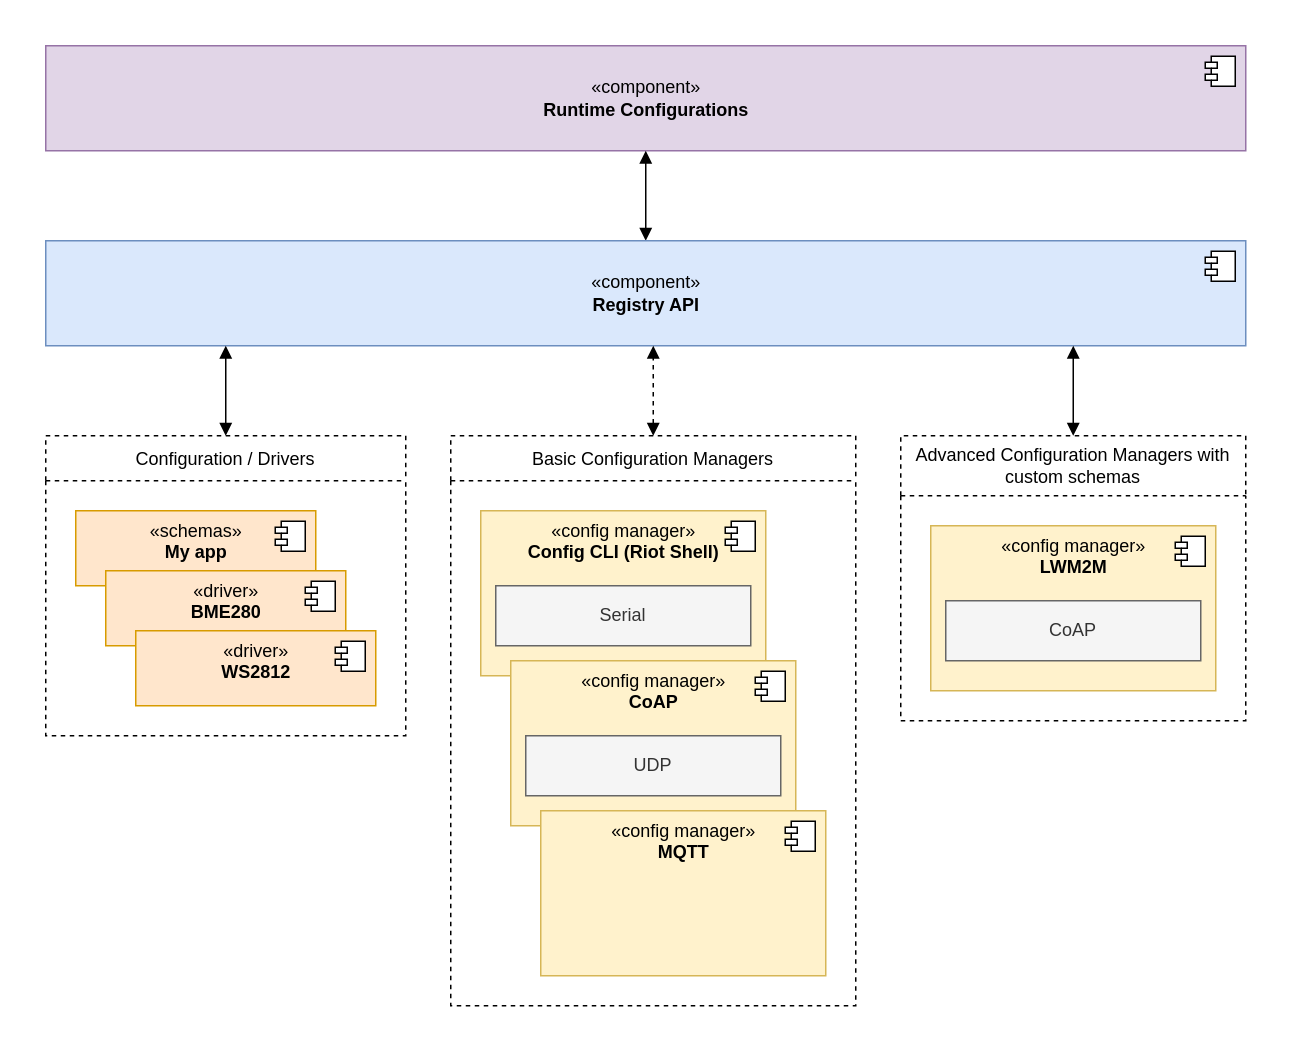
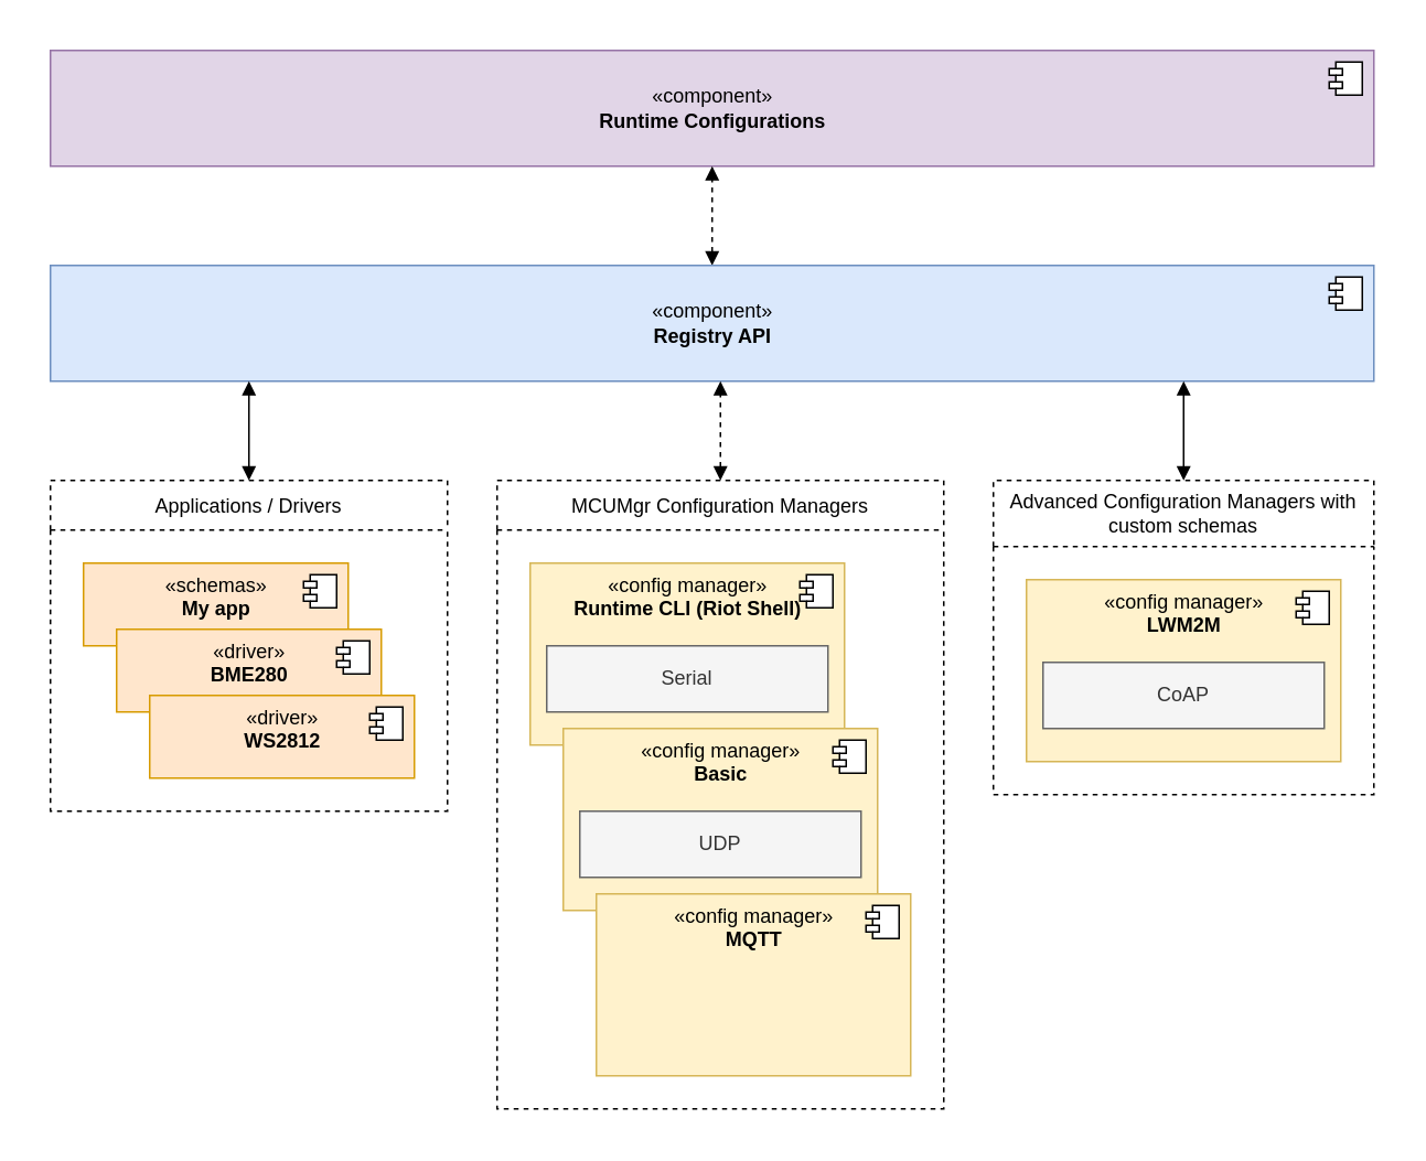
- <mxCell id="14" style="edgeStyle=orthogonalEdgeStyle;html=1;endArrow=block;endFill=1;startArrow=block;startFill=1;" parent="1" source="15" target="12" edge="1"><mxGeometry relative="1" as="geometry" /></mxCell>
+ <mxCell id="14" style="edgeStyle=orthogonalEdgeStyle;html=1;endArrow=block;endFill=1;startArrow=block;startFill=1;dashed=1;" parent="1" source="15" target="12" edge="1"><mxGeometry relative="1" as="geometry" /></mxCell>
- <mxCell id="34" value="Configuration / Drivers" style="swimlane;dashed=1;strokeColor=#000000;fillColor=none;verticalAlign=middle;startSize=30;fontStyle=0" parent="1" vertex="1"><mxGeometry x="30" y="290" width="240" height="200" as="geometry" /></mxCell>
+ <mxCell id="34" value="Applications / Drivers" style="swimlane;dashed=1;strokeColor=#000000;fillColor=none;verticalAlign=middle;startSize=30;fontStyle=0" parent="1" vertex="1"><mxGeometry x="30" y="290" width="240" height="200" as="geometry" /></mxCell>
- <mxCell id="24" value="Basic Configuration Managers" style="swimlane;dashed=1;strokeColor=#000000;fillColor=none;verticalAlign=middle;startSize=30;fontStyle=0" parent="1" vertex="1"><mxGeometry x="300" y="290" width="270" height="380" as="geometry"><mxRectangle x="310" y="-540" width="190" height="30" as="alternateBounds" /></mxGeometry></mxCell>
+ <mxCell id="24" value="MCUMgr Configuration Managers" style="swimlane;dashed=1;strokeColor=#000000;fillColor=none;verticalAlign=middle;startSize=30;fontStyle=0" parent="1" vertex="1"><mxGeometry x="300" y="290" width="270" height="380" as="geometry"><mxRectangle x="310" y="-540" width="190" height="30" as="alternateBounds" /></mxGeometry></mxCell>
- <mxCell id="26" value="«config manager»&lt;br&gt;&lt;b&gt;Config CLI (Riot Shell)&lt;/b&gt;" style="html=1;dropTarget=0;verticalAlign=top;fillColor=#fff2cc;strokeColor=#d6b656;" parent="25" vertex="1"><mxGeometry width="190" height="110" as="geometry" /></mxCell>
+ <mxCell id="26" value="«config manager»&lt;br&gt;&lt;b&gt;Runtime CLI (Riot Shell)&lt;/b&gt;" style="html=1;dropTarget=0;verticalAlign=top;fillColor=#fff2cc;strokeColor=#d6b656;" parent="25" vertex="1"><mxGeometry width="190" height="110" as="geometry" /></mxCell>
- <mxCell id="29" value="«config manager»&lt;br&gt;&lt;b&gt;CoAP&lt;br&gt;&lt;/b&gt;" style="html=1;dropTarget=0;verticalAlign=top;fillColor=#fff2cc;strokeColor=#d6b656;" parent="24" vertex="1"><mxGeometry x="40" y="150" width="190" height="110" as="geometry" /></mxCell>
+ <mxCell id="29" value="«config manager»&lt;br&gt;&lt;b&gt;Basic&lt;br&gt;&lt;/b&gt;" style="html=1;dropTarget=0;verticalAlign=top;fillColor=#fff2cc;strokeColor=#d6b656;" parent="24" vertex="1"><mxGeometry x="40" y="150" width="190" height="110" as="geometry" /></mxCell>
